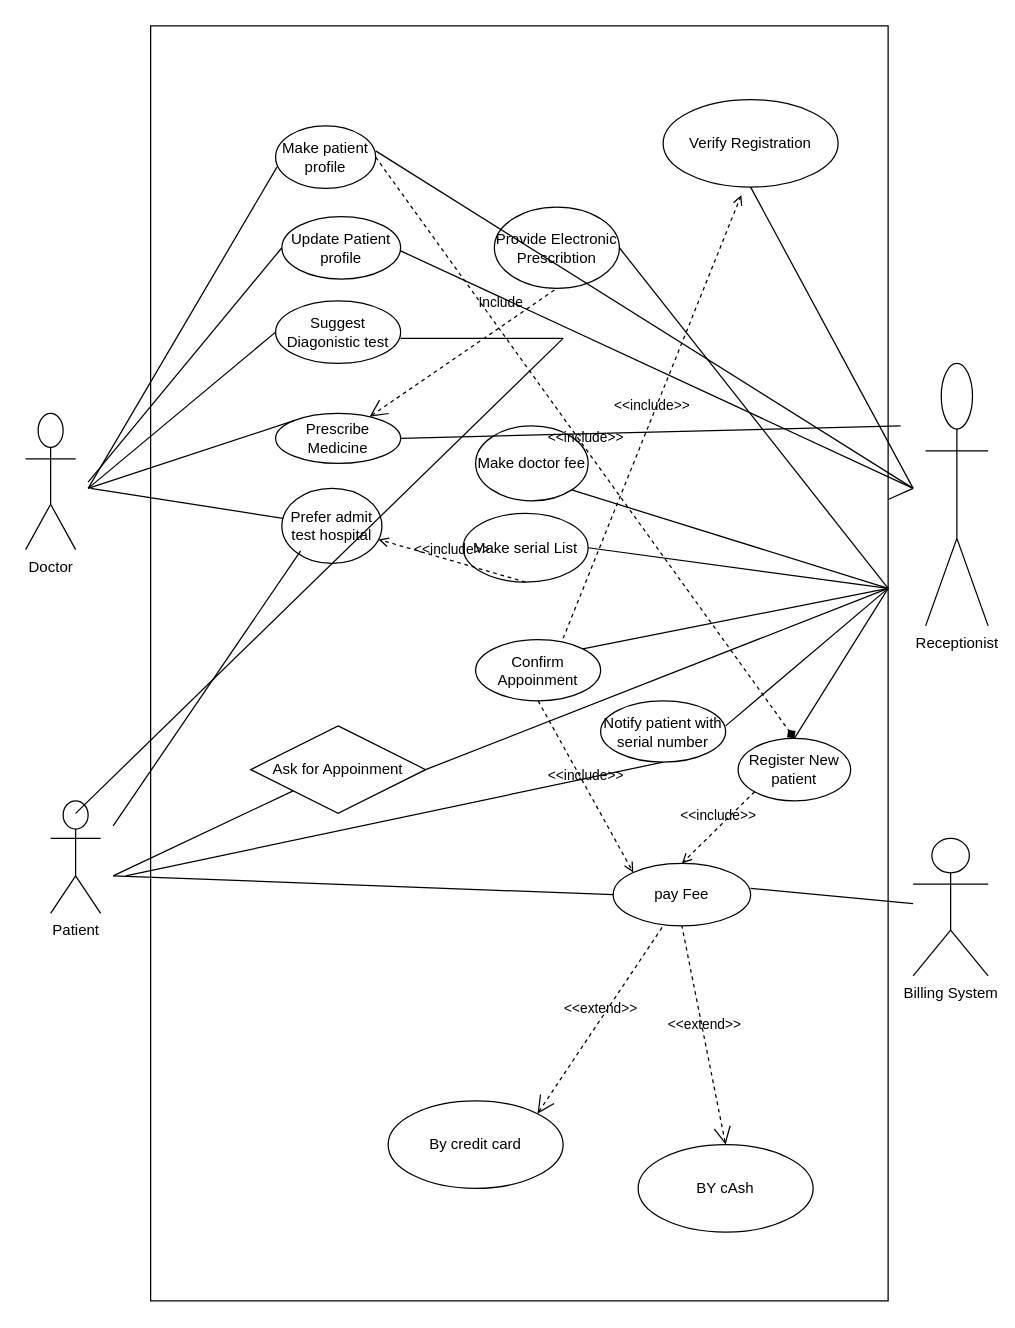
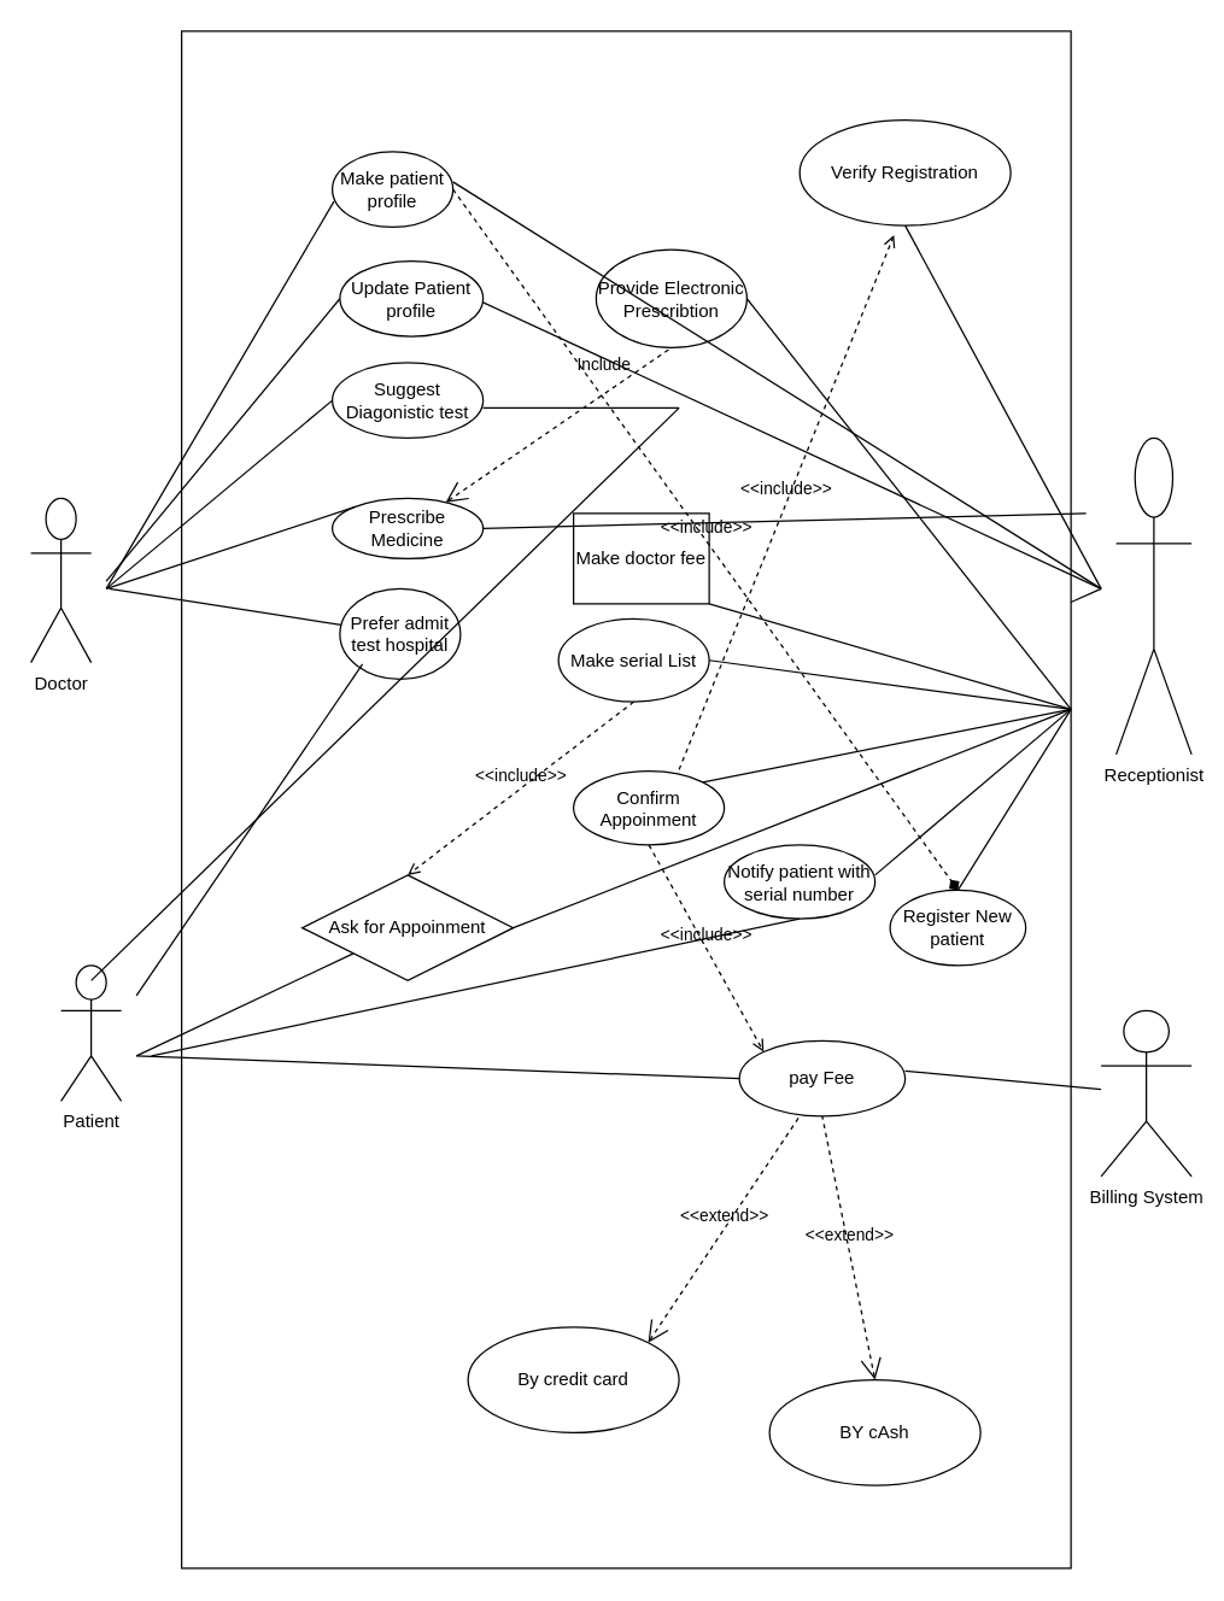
- <mxCell id="11" value="Make doctor fee" style="ellipse;whiteSpace=wrap;html=1;" vertex="1" parent="1"><mxGeometry x="380" y="340" width="90" height="60" as="geometry" /></mxCell>
+ <mxCell id="11" value="Make doctor fee" style="whiteSpace=wrap;html=1;rounded=0;" vertex="1" parent="1"><mxGeometry x="380" y="340" width="90" height="60" as="geometry" /></mxCell>
- <mxCell id="29" value="&amp;lt;&amp;lt;include&amp;gt;&amp;gt;" style="edgeStyle=none;html=1;endArrow=open;verticalAlign=bottom;dashed=1;labelBackgroundColor=none;exitX=0.5;exitY=1;exitDx=0;exitDy=0;" edge="1" parent="1" source="13" target="5"><mxGeometry width="160" relative="1" as="geometry"><mxPoint x="370" y="550" as="sourcePoint" /><mxPoint x="530" y="550" as="targetPoint" /></mxGeometry></mxCell>
+ <mxCell id="29" value="&amp;lt;&amp;lt;include&amp;gt;&amp;gt;" style="edgeStyle=none;html=1;endArrow=open;verticalAlign=bottom;dashed=1;labelBackgroundColor=none;exitX=0.5;exitY=1;exitDx=0;exitDy=0;entryX=0.5;entryY=0;entryDx=0;entryDy=0;" edge="1" parent="1" source="13" target="26"><mxGeometry width="160" relative="1" as="geometry"><mxPoint x="370" y="550" as="sourcePoint" /><mxPoint x="530" y="550" as="targetPoint" /></mxGeometry></mxCell>
- <mxCell id="25" value="&amp;lt;&amp;lt;include&amp;gt;&amp;gt;" style="edgeStyle=none;html=1;endArrow=open;verticalAlign=bottom;dashed=1;labelBackgroundColor=none;entryX=0.5;entryY=0;entryDx=0;entryDy=0;exitX=0;exitY=1;exitDx=0;exitDy=0;" edge="1" parent="1" source="19" target="20"><mxGeometry width="160" relative="1" as="geometry"><mxPoint x="530" y="610" as="sourcePoint" /><mxPoint x="430" y="640" as="targetPoint" /></mxGeometry></mxCell>
